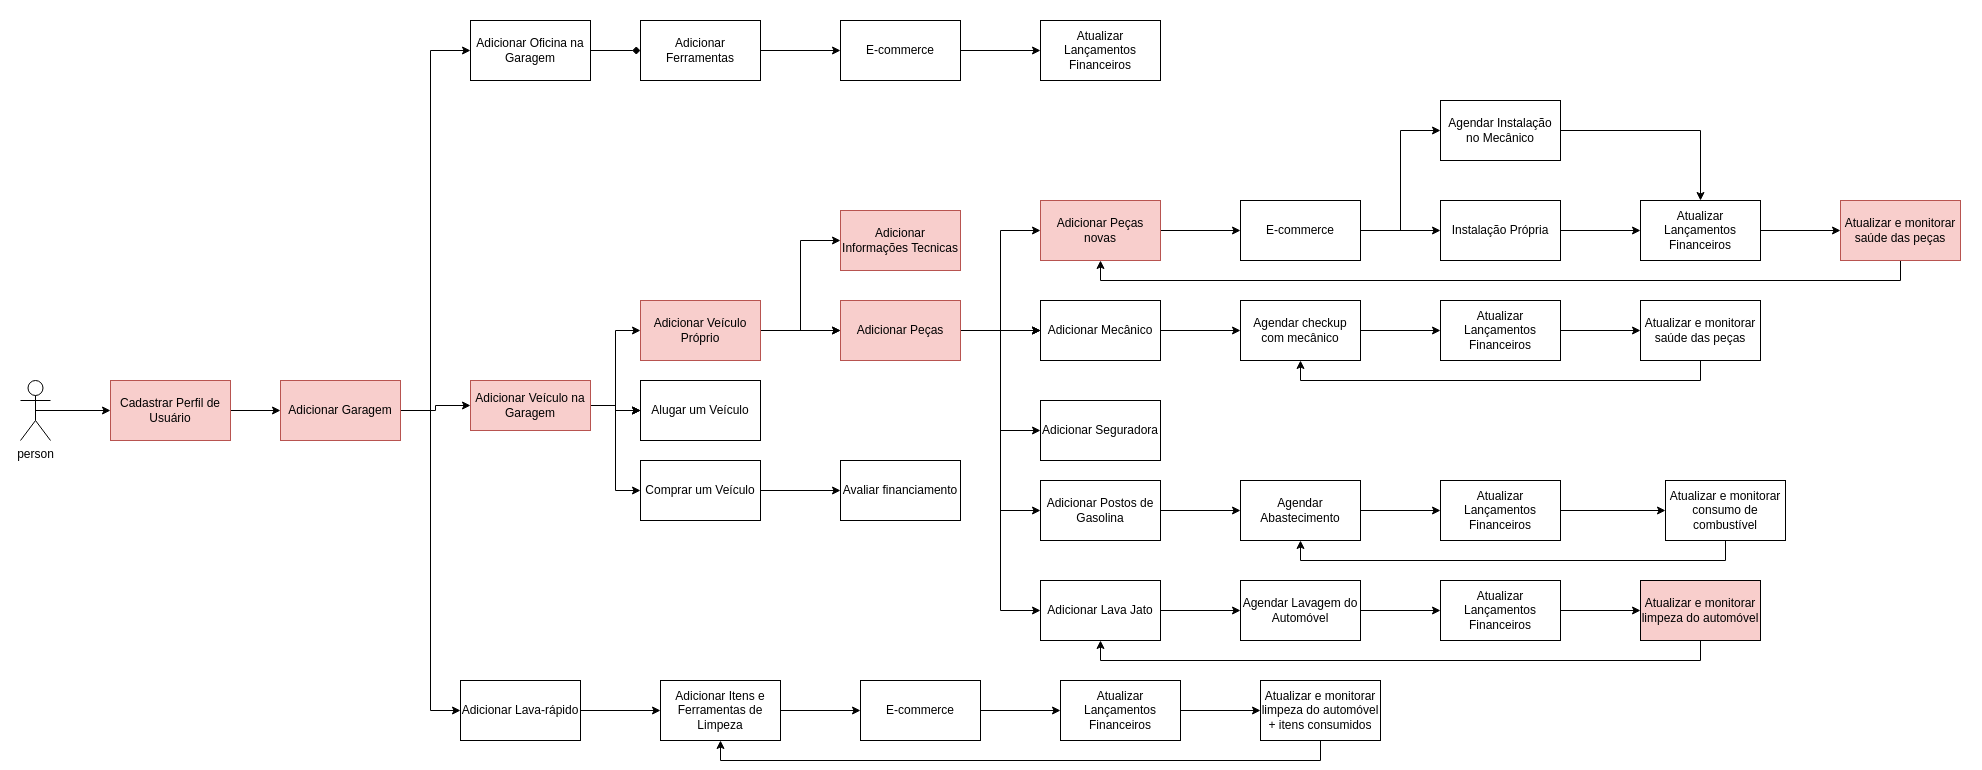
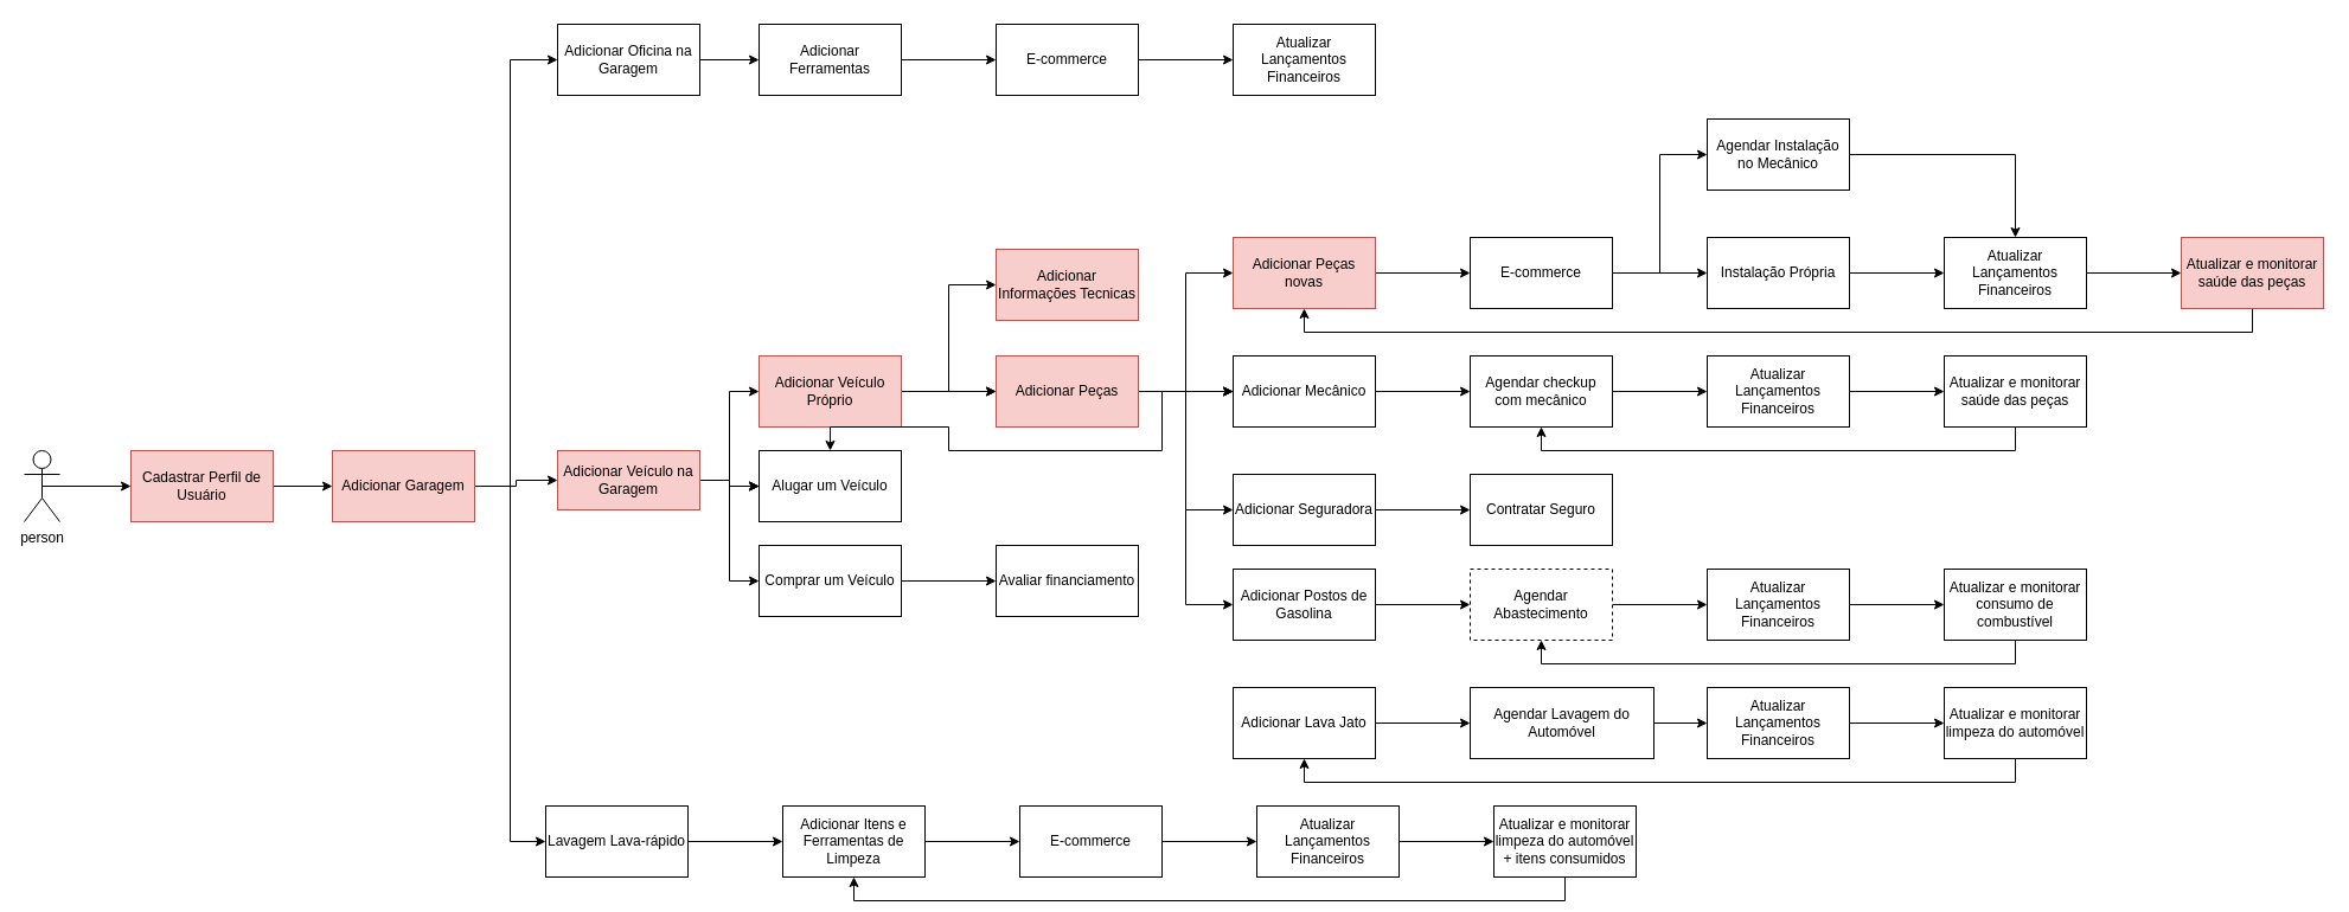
- <mxCell id="63" value="" style="edgeStyle=orthogonalEdgeStyle;rounded=0;orthogonalLoop=1;jettySize=auto;html=1;endArrow=diamond;" parent="1" source="64" target="66" edge="1"><mxGeometry relative="1" as="geometry" /></mxCell>
+ <mxCell id="63" value="" style="edgeStyle=orthogonalEdgeStyle;rounded=0;orthogonalLoop=1;jettySize=auto;html=1;" parent="1" source="64" target="66" edge="1"><mxGeometry relative="1" as="geometry" /></mxCell>
+ <mxCell id="41" value="" style="edgeStyle=orthogonalEdgeStyle;rounded=0;orthogonalLoop=1;jettySize=auto;html=1;" parent="1" source="42" target="88" edge="1"><mxGeometry relative="1" as="geometry" /></mxCell>
+ <mxCell id="88" value="Contratar Seguro" style="whiteSpace=wrap;html=1;rounded=0;" parent="1" vertex="1"><mxGeometry x="1240" y="400" width="120" height="60" as="geometry" /></mxCell>
- <mxCell id="46" value="Agendar Abastecimento" style="whiteSpace=wrap;html=1;rounded=0;" parent="1" vertex="1"><mxGeometry x="1240" y="480" width="120" height="60" as="geometry" /></mxCell>
+ <mxCell id="46" value="Agendar Abastecimento" style="whiteSpace=wrap;html=1;rounded=0;dashed=1;" parent="1" vertex="1"><mxGeometry x="1240" y="480" width="120" height="60" as="geometry" /></mxCell>
- <mxCell id="50" value="Atualizar e monitorar consumo de combustível" style="whiteSpace=wrap;html=1;rounded=0;" parent="1" vertex="1"><mxGeometry x="1665" y="480" width="120" height="60" as="geometry" /></mxCell>
+ <mxCell id="50" value="Atualizar e monitorar consumo de combustível" style="whiteSpace=wrap;html=1;rounded=0;" parent="1" vertex="1"><mxGeometry x="1640" y="480" width="120" height="60" as="geometry" /></mxCell>
- <mxCell id="26" style="edgeStyle=orthogonalEdgeStyle;rounded=0;orthogonalLoop=1;jettySize=auto;html=1;exitX=1;exitY=0.5;exitDx=0;exitDy=0;entryX=0;entryY=0.5;entryDx=0;entryDy=0;" parent="1" source="27" target="52" edge="1"><mxGeometry relative="1" as="geometry"><mxPoint x="1000" y="560" as="targetPoint" /></mxGeometry></mxCell>
+ <mxCell id="26" style="edgeStyle=orthogonalEdgeStyle;rounded=0;orthogonalLoop=1;jettySize=auto;html=1;exitX=1;exitY=0.5;exitDx=0;exitDy=0;" parent="1" source="27" target="16" edge="1"><mxGeometry relative="1" as="geometry"><mxPoint x="1000" y="560" as="targetPoint" /></mxGeometry></mxCell>
- <mxCell id="54" value="Agendar Lavagem do Automóvel" style="whiteSpace=wrap;html=1;rounded=0;" parent="1" vertex="1"><mxGeometry x="1240" y="580" width="120" height="60" as="geometry" /></mxCell>
+ <mxCell id="54" value="Agendar Lavagem do Automóvel" style="whiteSpace=wrap;html=1;rounded=0;" parent="1" vertex="1"><mxGeometry x="1240" y="580" width="155" height="60" as="geometry" /></mxCell>
- <mxCell id="58" value="Atualizar e monitorar limpeza do automóvel" style="whiteSpace=wrap;html=1;rounded=0;fillColor=#f8cecc;" parent="1" vertex="1"><mxGeometry x="1640" y="580" width="120" height="60" as="geometry" /></mxCell>
+ <mxCell id="58" value="Atualizar e monitorar limpeza do automóvel" style="whiteSpace=wrap;html=1;rounded=0;" parent="1" vertex="1"><mxGeometry x="1640" y="580" width="120" height="60" as="geometry" /></mxCell>
- <mxCell id="70" value="Adicionar Lava-rápido" style="whiteSpace=wrap;html=1;rounded=0;" parent="1" vertex="1"><mxGeometry x="460" y="680" width="120" height="60" as="geometry" /></mxCell>
+ <mxCell id="70" value="Lavagem Lava-rápido" style="whiteSpace=wrap;html=1;rounded=0;" parent="1" vertex="1"><mxGeometry x="460" y="680" width="120" height="60" as="geometry" /></mxCell>
